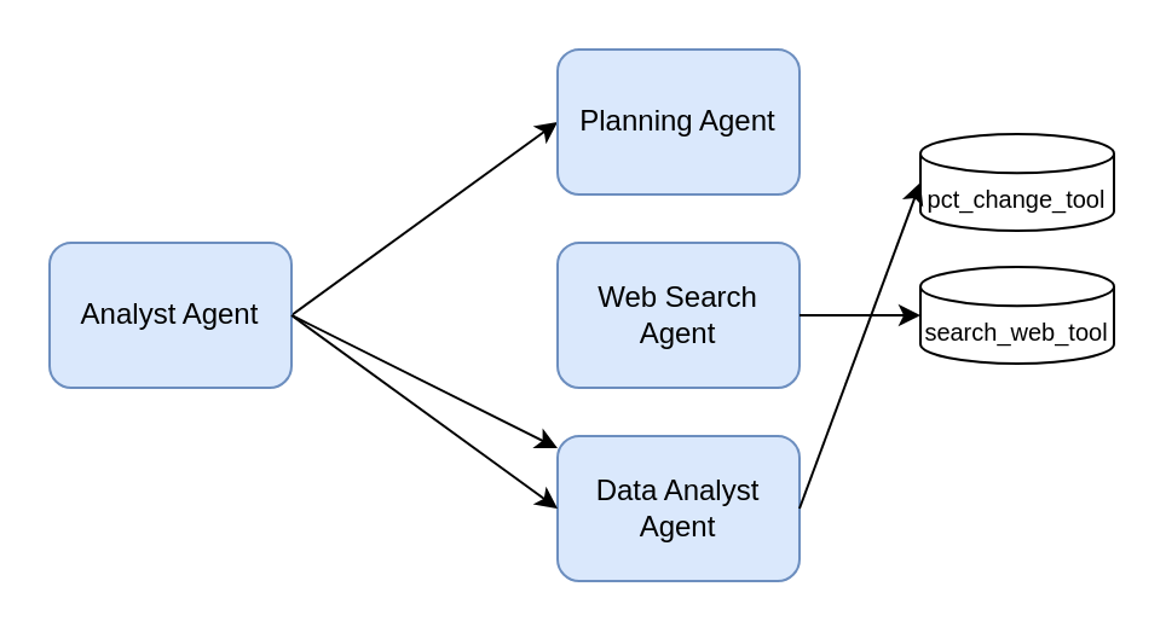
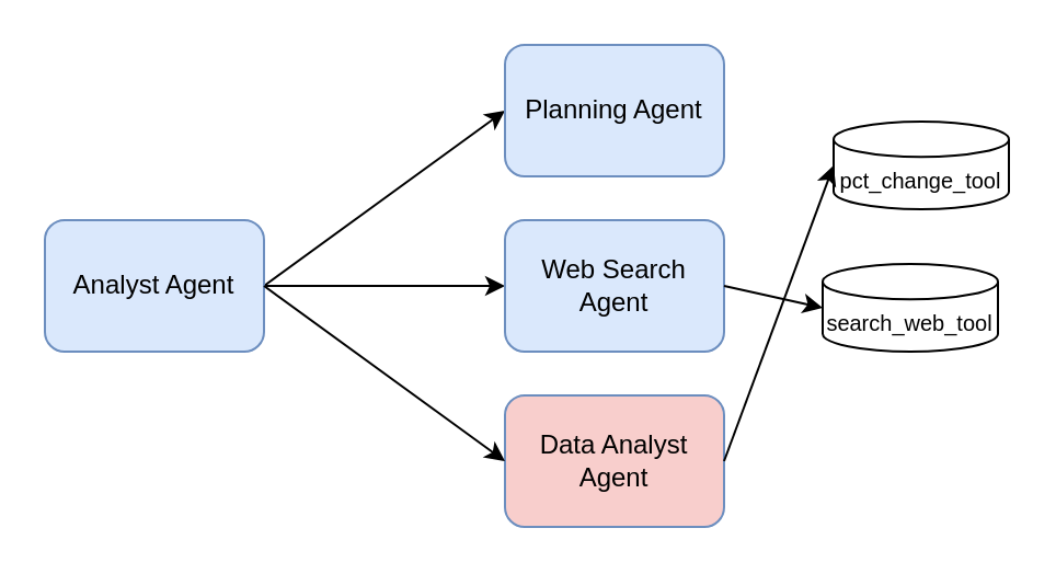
- <mxCell id="8" value="&lt;font style=&quot;font-size: 10px;&quot;&gt;search_web_tool&lt;/font&gt;" style="shape=cylinder3;whiteSpace=wrap;html=1;boundedLbl=1;backgroundOutline=1;size=8.07;" vertex="1" parent="1"><mxGeometry x="380" y="110" width="80" height="40" as="geometry" /></mxCell>
+ <mxCell id="8" value="&lt;font style=&quot;font-size: 10px;&quot;&gt;search_web_tool&lt;/font&gt;" style="shape=cylinder3;whiteSpace=wrap;html=1;boundedLbl=1;backgroundOutline=1;size=8.07;" vertex="1" parent="1"><mxGeometry x="375" y="120" width="80" height="40" as="geometry" /></mxCell>
- <mxCell id="3" style="rounded=0;orthogonalLoop=1;jettySize=auto;html=1;exitX=1;exitY=0.5;exitDx=0;exitDy=0;" edge="1" parent="1" source="4" target="7"><mxGeometry relative="1" as="geometry" /></mxCell>
+ <mxCell id="3" style="rounded=0;orthogonalLoop=1;jettySize=auto;html=1;exitX=1;exitY=0.5;exitDx=0;exitDy=0;entryX=0;entryY=0.5;entryDx=0;entryDy=0;" edge="1" parent="1" source="4" target="5"><mxGeometry relative="1" as="geometry" /></mxCell>
- <mxCell id="7" value="Data Analyst&lt;div&gt;Agent&lt;/div&gt;" style="rounded=1;whiteSpace=wrap;html=1;fillColor=#dae8fc;strokeColor=#6c8ebf;" vertex="1" parent="1"><mxGeometry x="230" y="180" width="100" height="60" as="geometry" /></mxCell>
+ <mxCell id="7" value="Data Analyst&lt;div&gt;Agent&lt;/div&gt;" style="rounded=1;whiteSpace=wrap;html=1;fillColor=#f8cecc;strokeColor=#6c8ebf;" vertex="1" parent="1"><mxGeometry x="230" y="180" width="100" height="60" as="geometry" /></mxCell>
